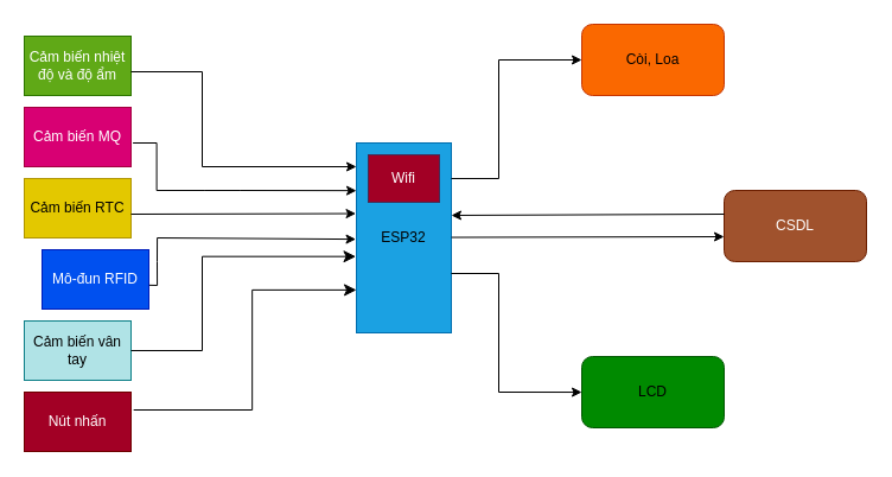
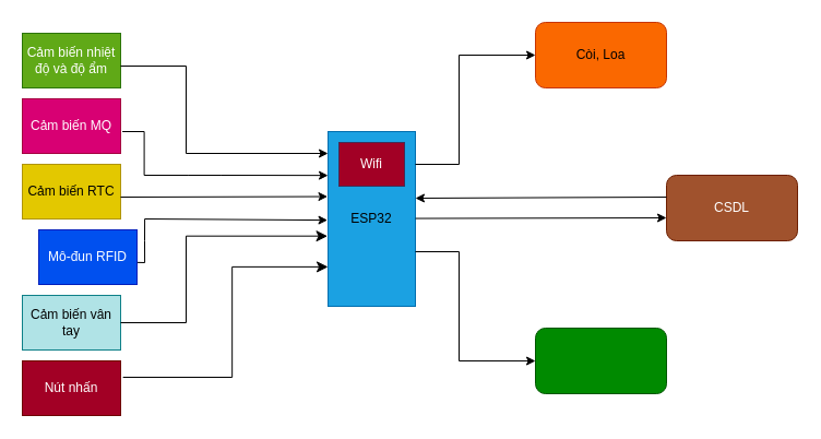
- <mxCell id="17" value="&lt;font style=&quot;vertical-align: inherit;&quot;&gt;&lt;font style=&quot;vertical-align: inherit;&quot;&gt;LCD&lt;/font&gt;&lt;/font&gt;" style="text;html=1;align=center;verticalAlign=middle;whiteSpace=wrap;rounded=0;" parent="1" vertex="1"><mxGeometry x="520" y="315" width="60" height="30" as="geometry" /></mxCell>
